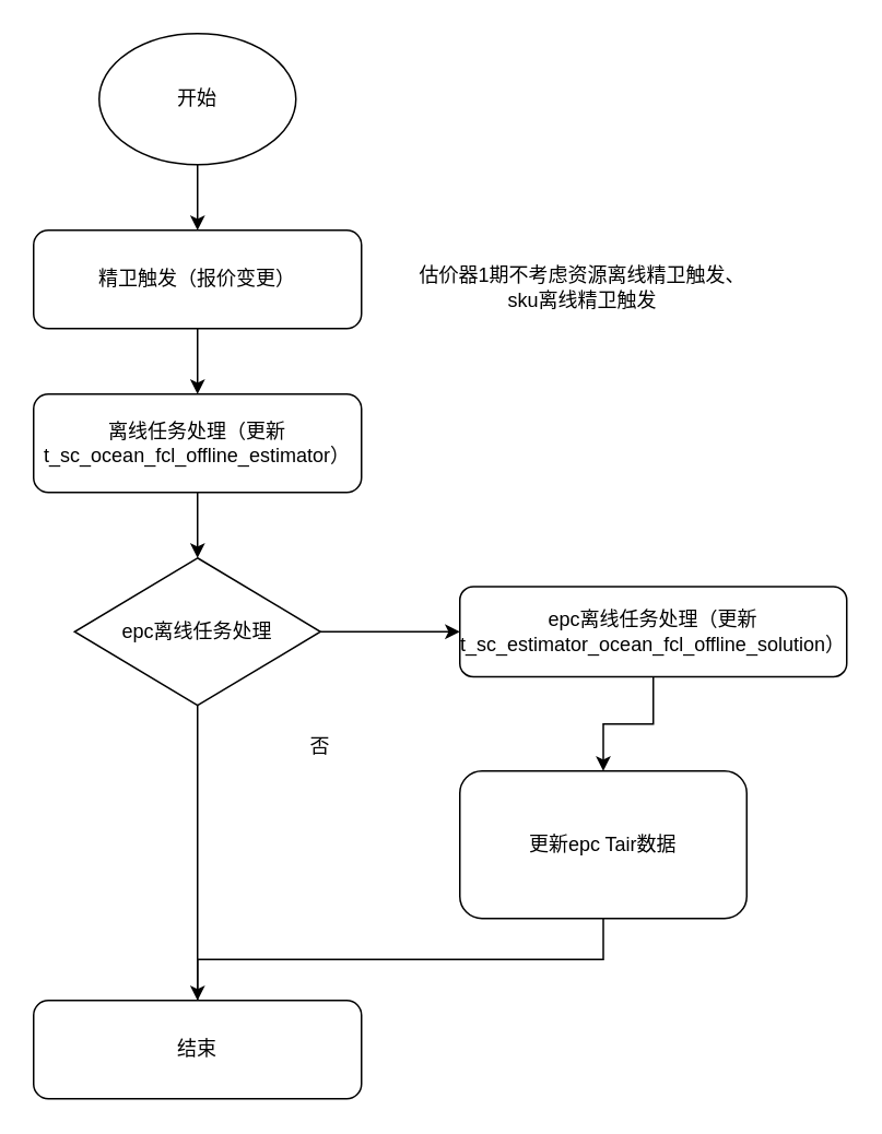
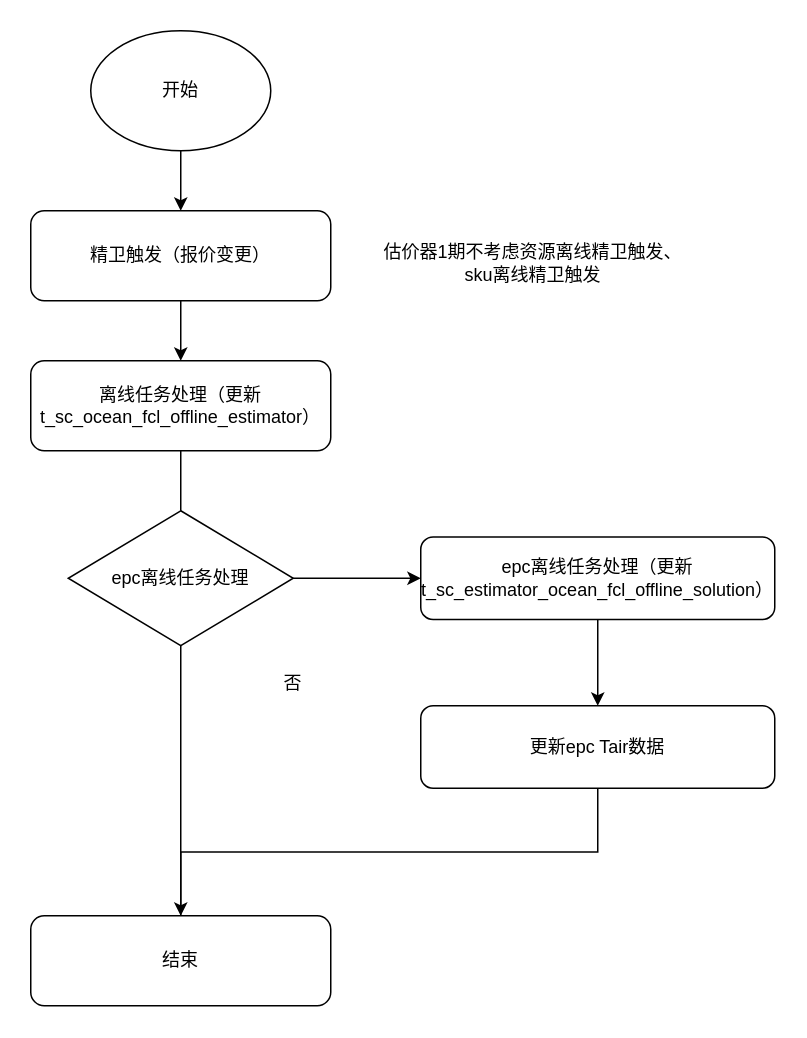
- <mxCell id="7" style="edgeStyle=orthogonalEdgeStyle;rounded=0;orthogonalLoop=1;jettySize=auto;html=1;exitX=0.5;exitY=1;exitDx=0;exitDy=0;" edge="1" parent="1" source="8" target="11"><mxGeometry relative="1" as="geometry" /></mxCell>
+ <mxCell id="7" style="edgeStyle=orthogonalEdgeStyle;rounded=0;orthogonalLoop=1;jettySize=auto;html=1;exitX=0.5;exitY=1;exitDx=0;exitDy=0;endArrow=none;" edge="1" parent="1" source="8" target="11"><mxGeometry relative="1" as="geometry" /></mxCell>
- <mxCell id="17" value="更新epc Tair数据" style="rounded=1;whiteSpace=wrap;html=1;fillColor=none;" vertex="1" parent="1"><mxGeometry x="280" y="470" width="175" height="90" as="geometry" /></mxCell>
+ <mxCell id="17" value="更新epc Tair数据" style="rounded=1;whiteSpace=wrap;html=1;fillColor=none;" vertex="1" parent="1"><mxGeometry x="280" y="470" width="236" height="55" as="geometry" /></mxCell>
